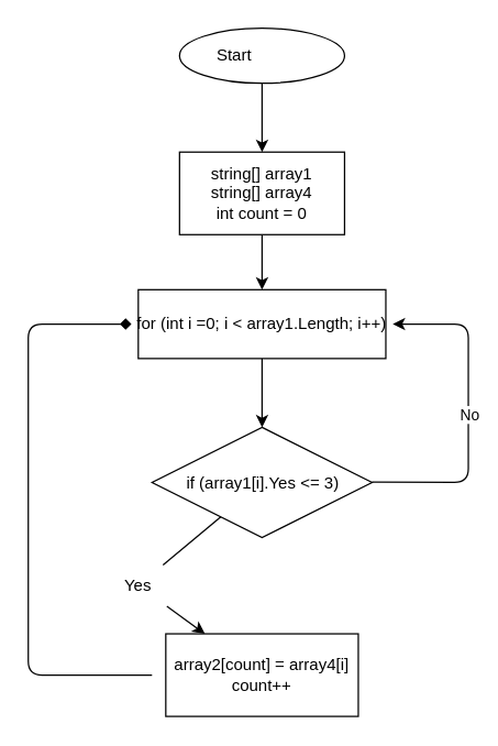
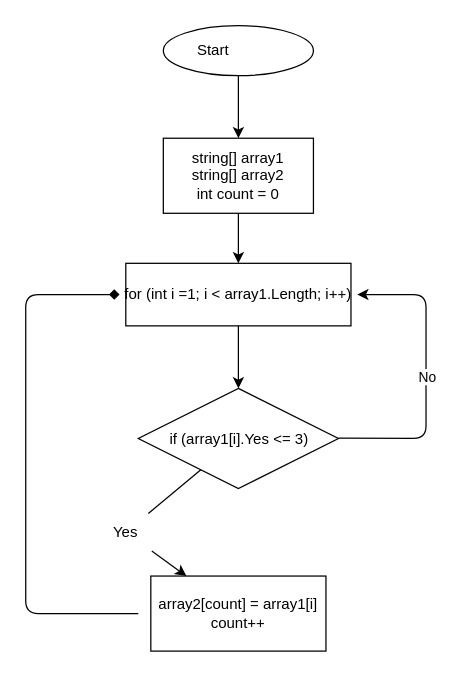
- <mxCell id="7" value="string[] array1&lt;br&gt;string[] array4&lt;br&gt;int count = 0" style="text;html=1;strokeColor=none;fillColor=none;align=center;verticalAlign=middle;whiteSpace=wrap;rounded=0;" vertex="1" parent="1"><mxGeometry x="150" y="125" width="80" height="30" as="geometry" /></mxCell>
+ <mxCell id="7" value="string[] array1&lt;br&gt;string[] array2&lt;br&gt;int count = 0" style="text;html=1;strokeColor=none;fillColor=none;align=center;verticalAlign=middle;whiteSpace=wrap;rounded=0;" vertex="1" parent="1"><mxGeometry x="150" y="125" width="80" height="30" as="geometry" /></mxCell>
- <mxCell id="10" value="for (int i =0; i &amp;lt; array1.Length; i++)" style="text;html=1;strokeColor=none;fillColor=none;align=center;verticalAlign=middle;whiteSpace=wrap;rounded=0;" vertex="1" parent="1"><mxGeometry x="95" y="227.5" width="190" height="15" as="geometry" /></mxCell>
+ <mxCell id="10" value="for (int i =1; i &amp;lt; array1.Length; i++)" style="text;html=1;strokeColor=none;fillColor=none;align=center;verticalAlign=middle;whiteSpace=wrap;rounded=0;" vertex="1" parent="1"><mxGeometry x="95" y="227.5" width="190" height="15" as="geometry" /></mxCell>
- <mxCell id="16" value="array2[count] = array4[i]&lt;br&gt;count++" style="text;html=1;strokeColor=none;fillColor=none;align=center;verticalAlign=middle;whiteSpace=wrap;rounded=0;" vertex="1" parent="1"><mxGeometry x="110" y="467.5" width="160" height="45" as="geometry" /></mxCell>
+ <mxCell id="16" value="array2[count] = array1[i]&lt;br&gt;count++" style="text;html=1;strokeColor=none;fillColor=none;align=center;verticalAlign=middle;whiteSpace=wrap;rounded=0;" vertex="1" parent="1"><mxGeometry x="110" y="467.5" width="160" height="45" as="geometry" /></mxCell>
